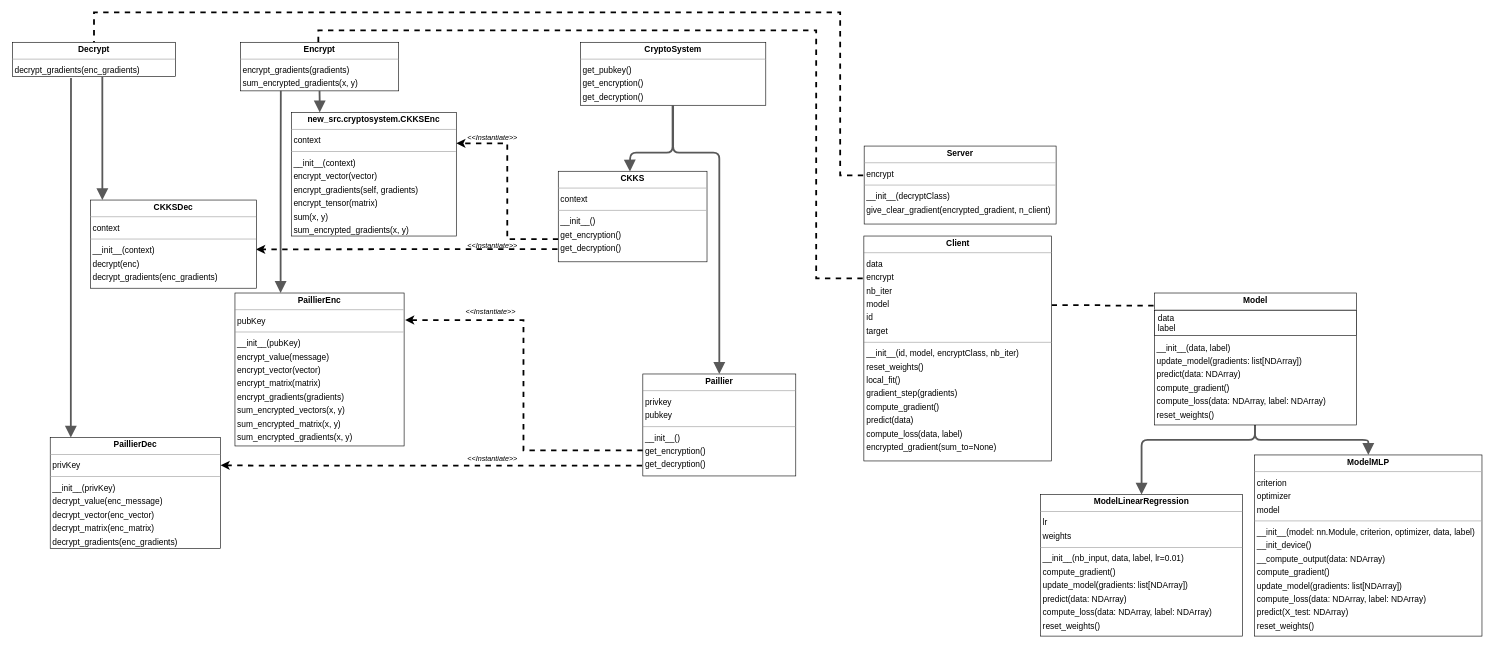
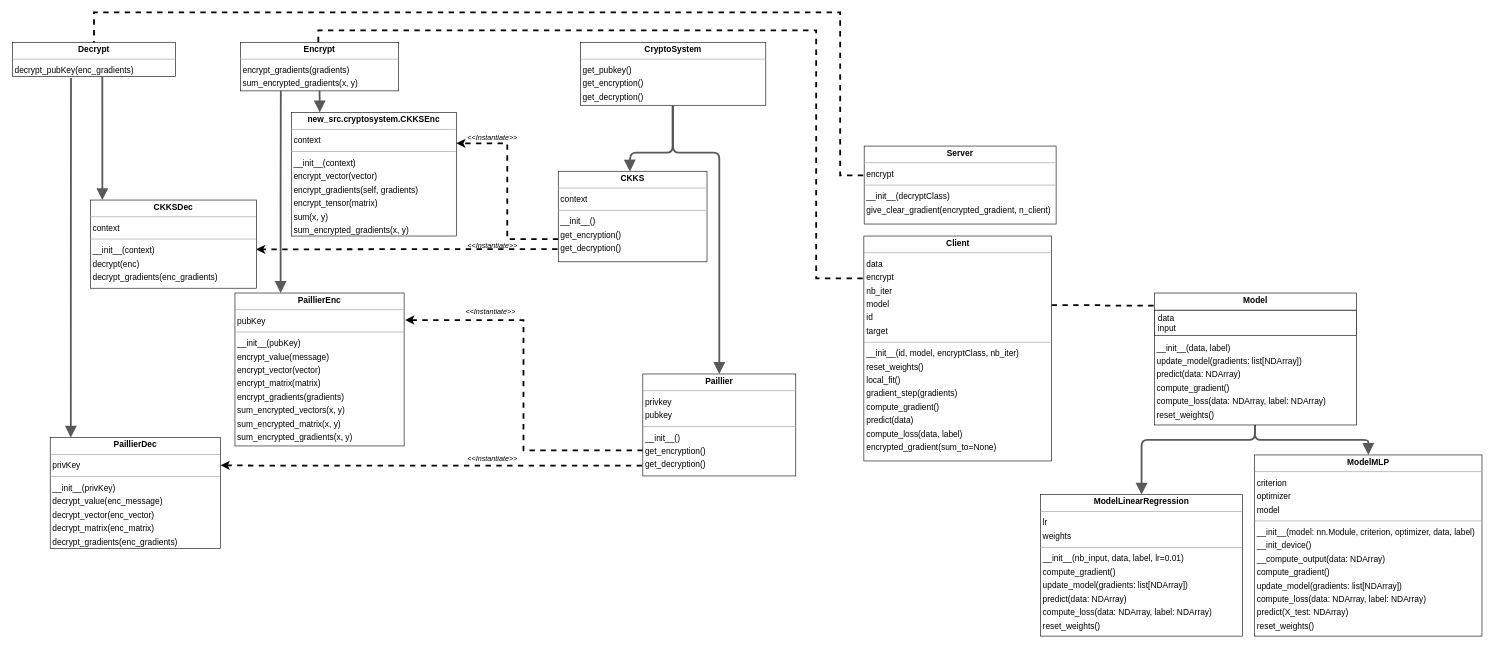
- <mxCell id="11" value="&lt;p style=&quot;margin:0px;margin-top:4px;text-align:center;&quot;&gt;&lt;b&gt;Decrypt&lt;/b&gt;&lt;/p&gt;&lt;hr size=&quot;1&quot;&gt;&lt;p style=&quot;margin:0 0 0 4px;line-height:1.6;&quot;&gt; decrypt_gradients(enc_gradients)&lt;/p&gt;" style="verticalAlign=top;align=left;overflow=fill;fontSize=14;fontFamily=Helvetica;html=1;rounded=0;shadow=0;comic=0;labelBackgroundColor=none;strokeWidth=1;" vertex="1" parent="1"><mxGeometry x="20" y="70" width="272" height="57" as="geometry" /></mxCell>
+ <mxCell id="11" value="&lt;p style=&quot;margin:0px;margin-top:4px;text-align:center;&quot;&gt;&lt;b&gt;Decrypt&lt;/b&gt;&lt;/p&gt;&lt;hr size=&quot;1&quot;&gt;&lt;p style=&quot;margin:0 0 0 4px;line-height:1.6;&quot;&gt; decrypt_pubKey(enc_gradients)&lt;/p&gt;" style="verticalAlign=top;align=left;overflow=fill;fontSize=14;fontFamily=Helvetica;html=1;rounded=0;shadow=0;comic=0;labelBackgroundColor=none;strokeWidth=1;" vertex="1" parent="1"><mxGeometry x="20" y="70" width="272" height="57" as="geometry" /></mxCell>
- <mxCell id="36" value="&lt;font style=&quot;font-size: 14px;&quot;&gt;&amp;nbsp;data&lt;br style=&quot;border-color: var(--border-color);&quot;&gt;&lt;/font&gt;&lt;div style=&quot;border-color: var(--border-color); font-size: 14px;&quot;&gt;&lt;span style=&quot;border-color: var(--border-color); background-color: initial;&quot;&gt;&lt;font style=&quot;font-size: 14px;&quot;&gt;&amp;nbsp;label&lt;/font&gt;&lt;/span&gt;&lt;/div&gt;" style="whiteSpace=wrap;html=1;strokeColor=default;align=left;container=1;" vertex="1" parent="34"><mxGeometry y="28.857" width="337" height="41.905" as="geometry" /></mxCell>
+ <mxCell id="36" value="&lt;font style=&quot;font-size: 14px;&quot;&gt;&amp;nbsp;data&lt;br style=&quot;border-color: var(--border-color);&quot;&gt;&lt;/font&gt;&lt;div style=&quot;border-color: var(--border-color); font-size: 14px;&quot;&gt;&lt;span style=&quot;border-color: var(--border-color); background-color: initial;&quot;&gt;&lt;font style=&quot;font-size: 14px;&quot;&gt;&amp;nbsp;input&lt;/font&gt;&lt;/span&gt;&lt;/div&gt;" style="whiteSpace=wrap;html=1;strokeColor=default;align=left;container=1;" vertex="1" parent="34"><mxGeometry y="28.857" width="337" height="41.905" as="geometry" /></mxCell>
